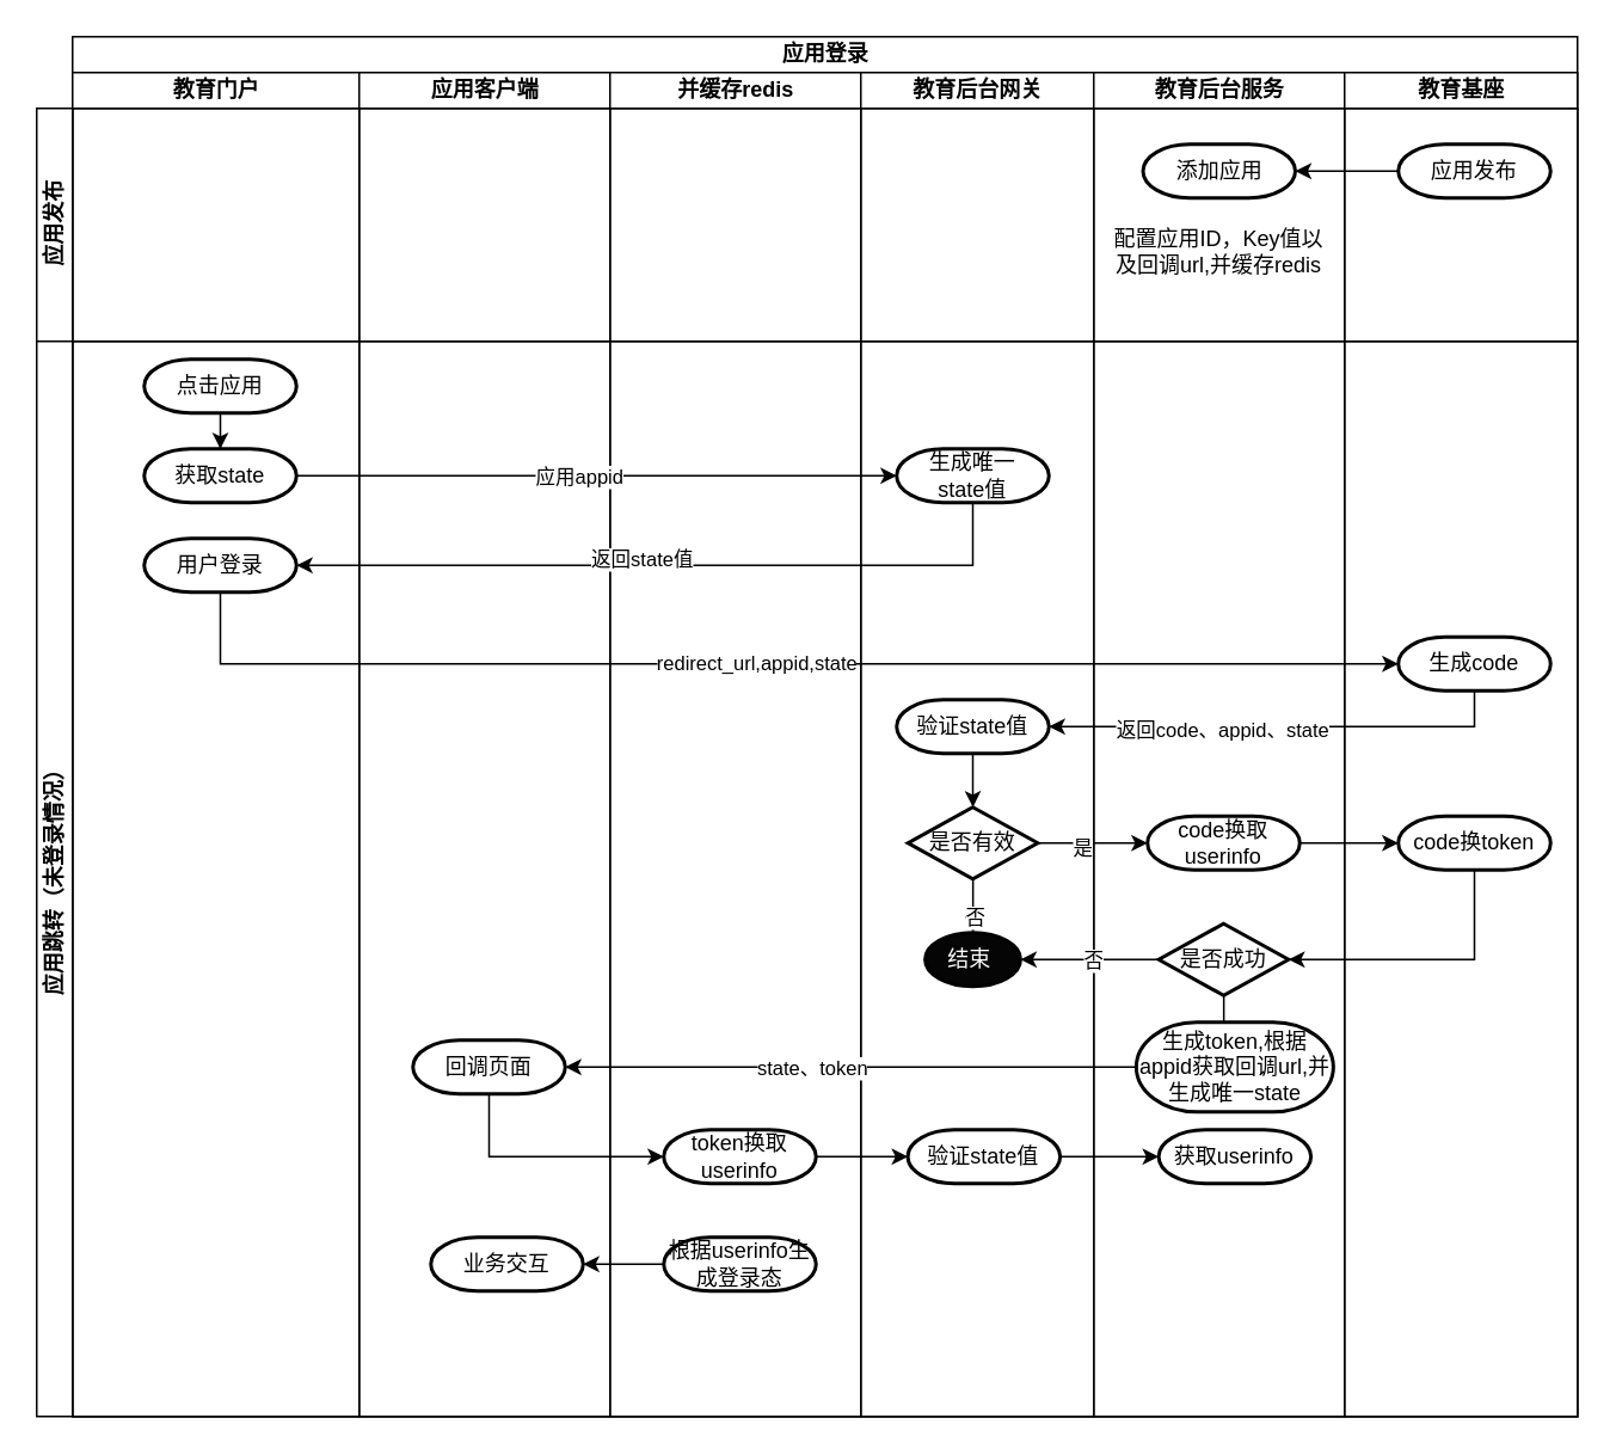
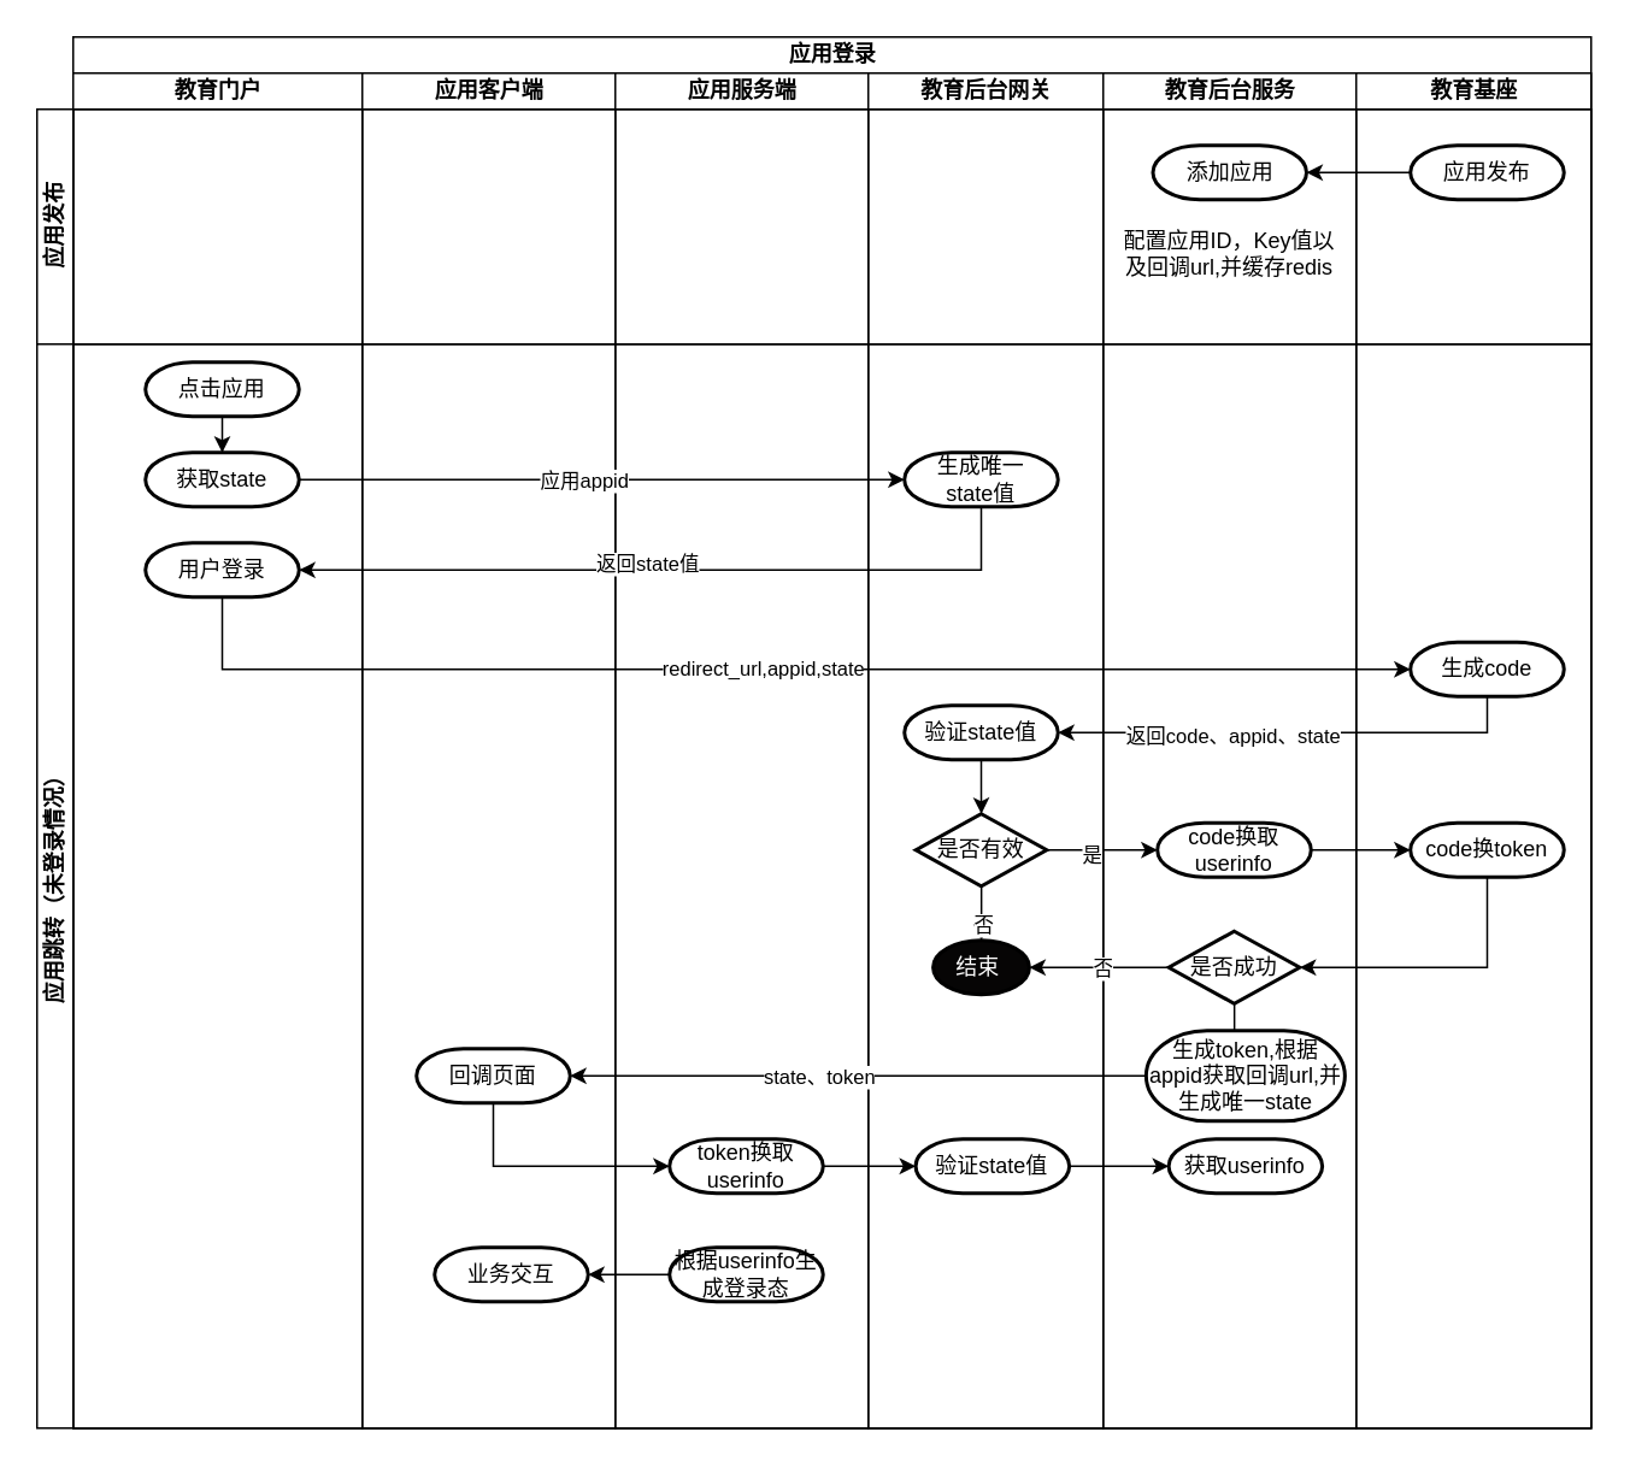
- <mxCell id="5" value="并缓存redis" style="swimlane;startSize=20;html=1;" vertex="1" parent="2"><mxGeometry x="300" y="20" width="140" height="750" as="geometry" /></mxCell>
+ <mxCell id="5" value="应用服务端" style="swimlane;startSize=20;html=1;" vertex="1" parent="2"><mxGeometry x="300" y="20" width="140" height="750" as="geometry" /></mxCell>
